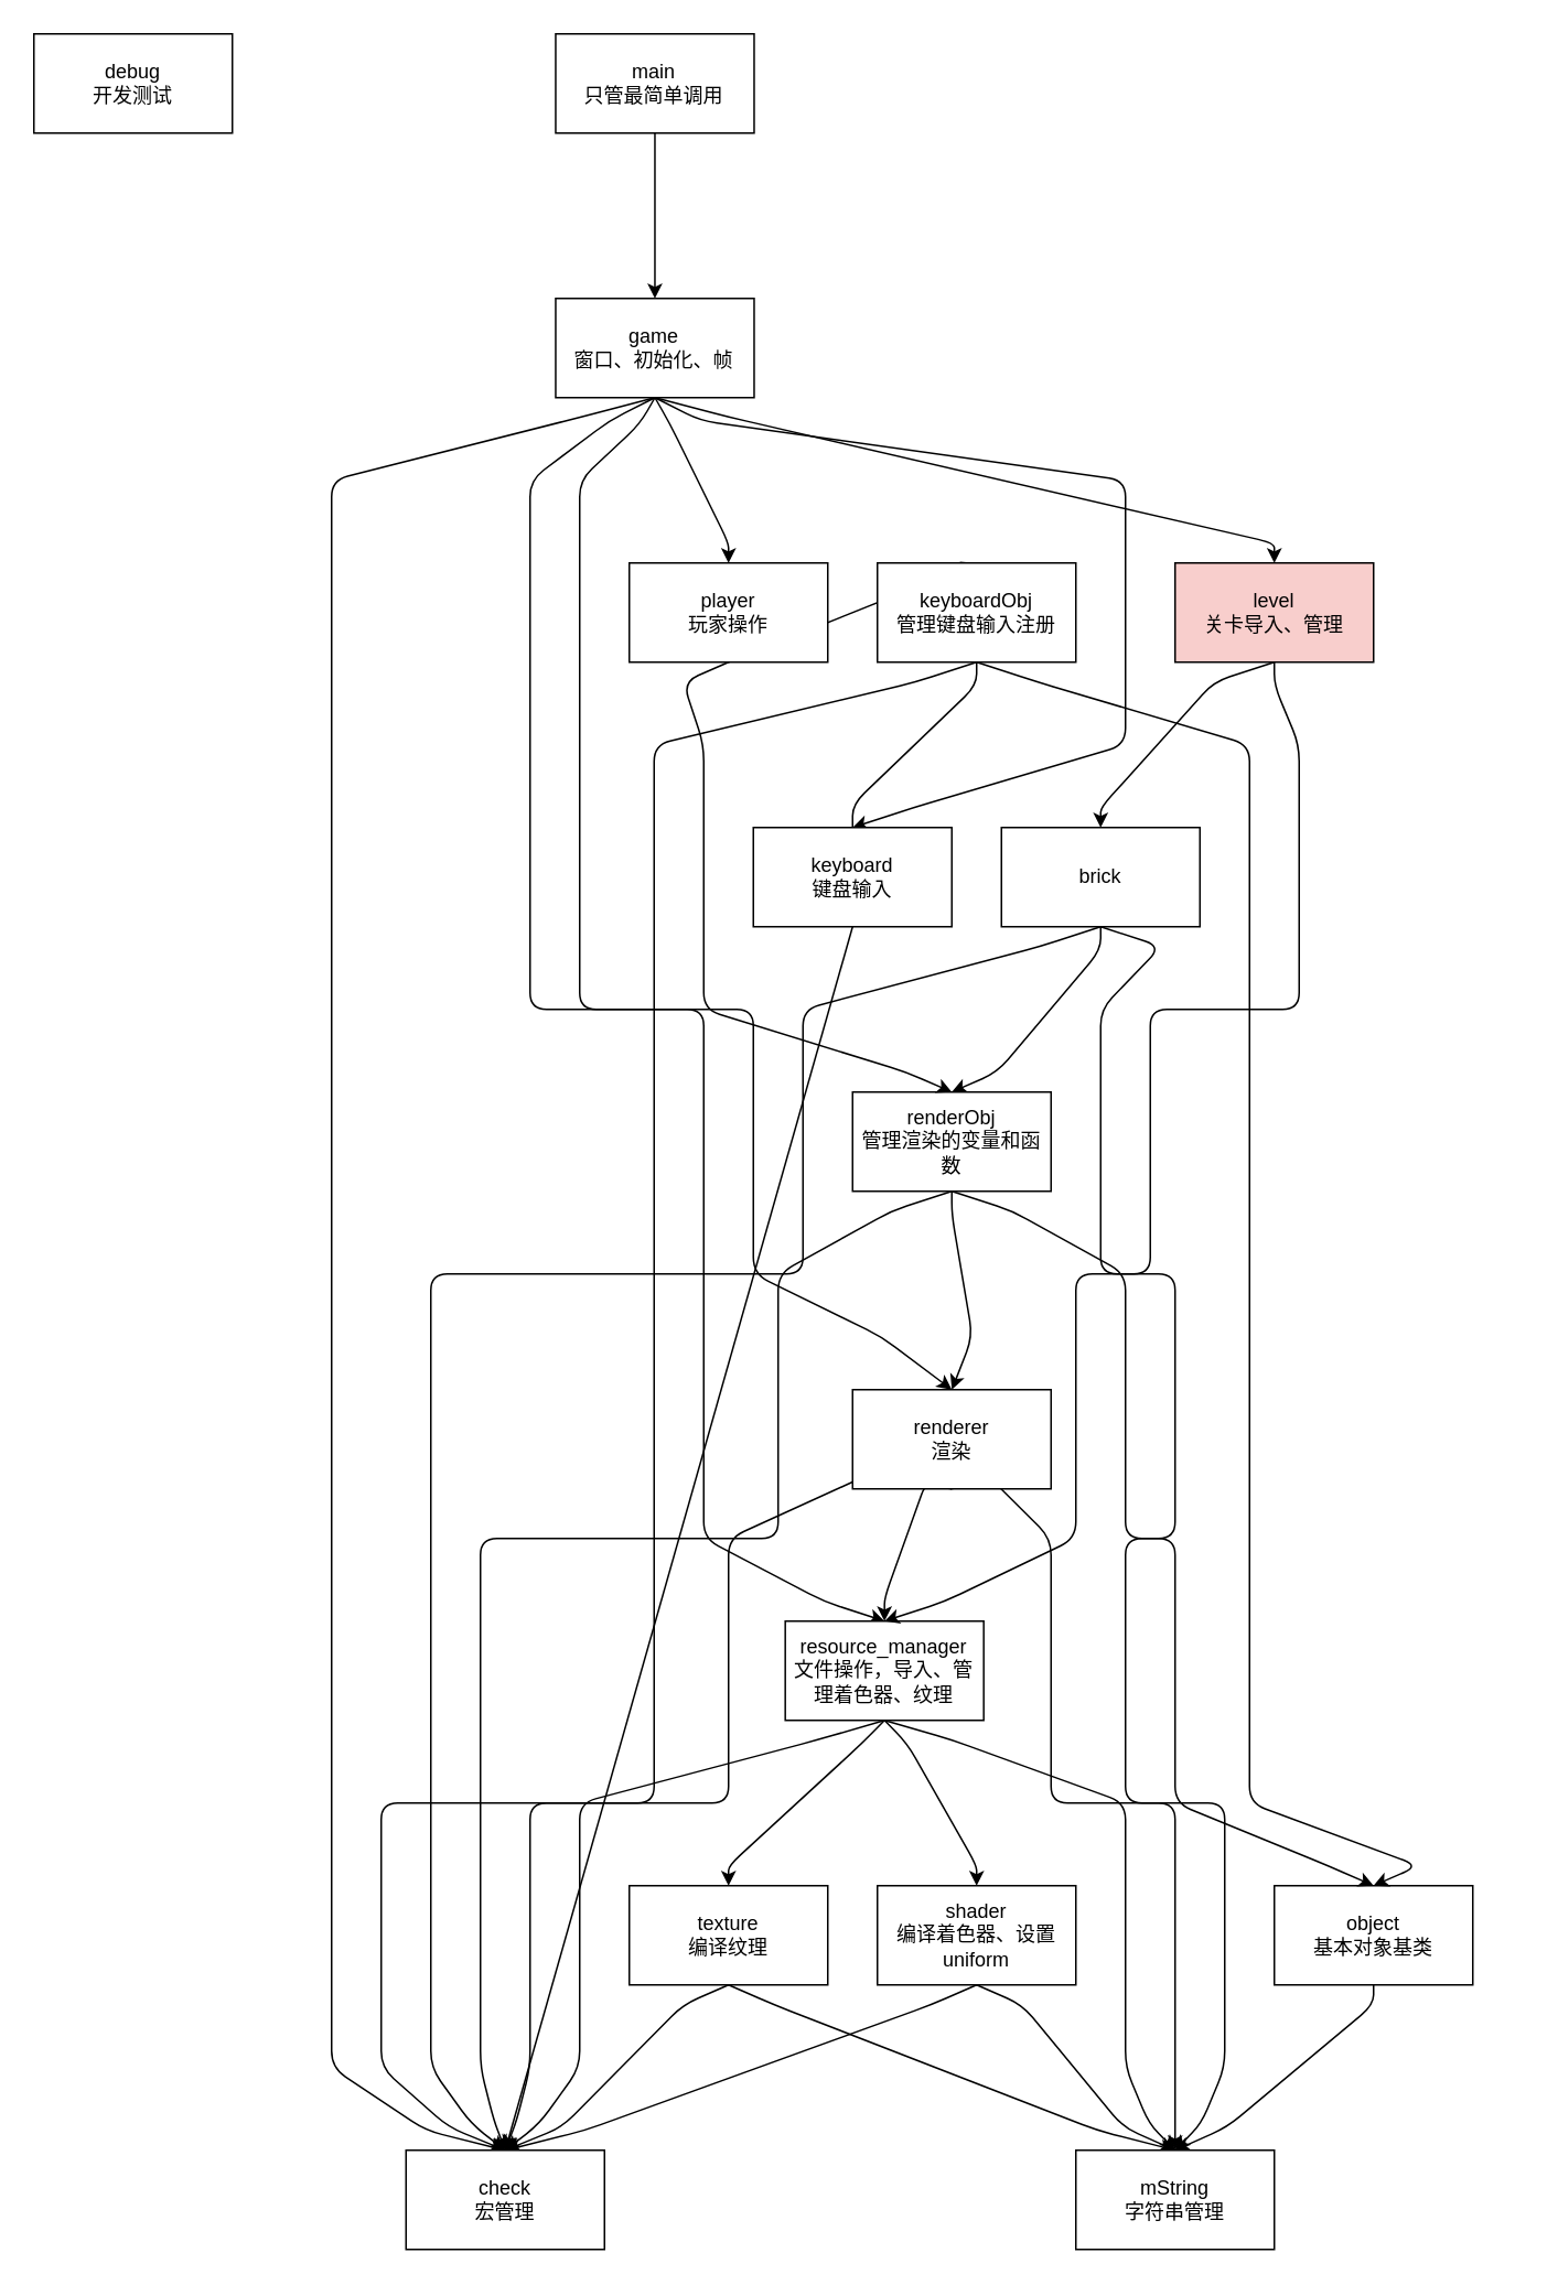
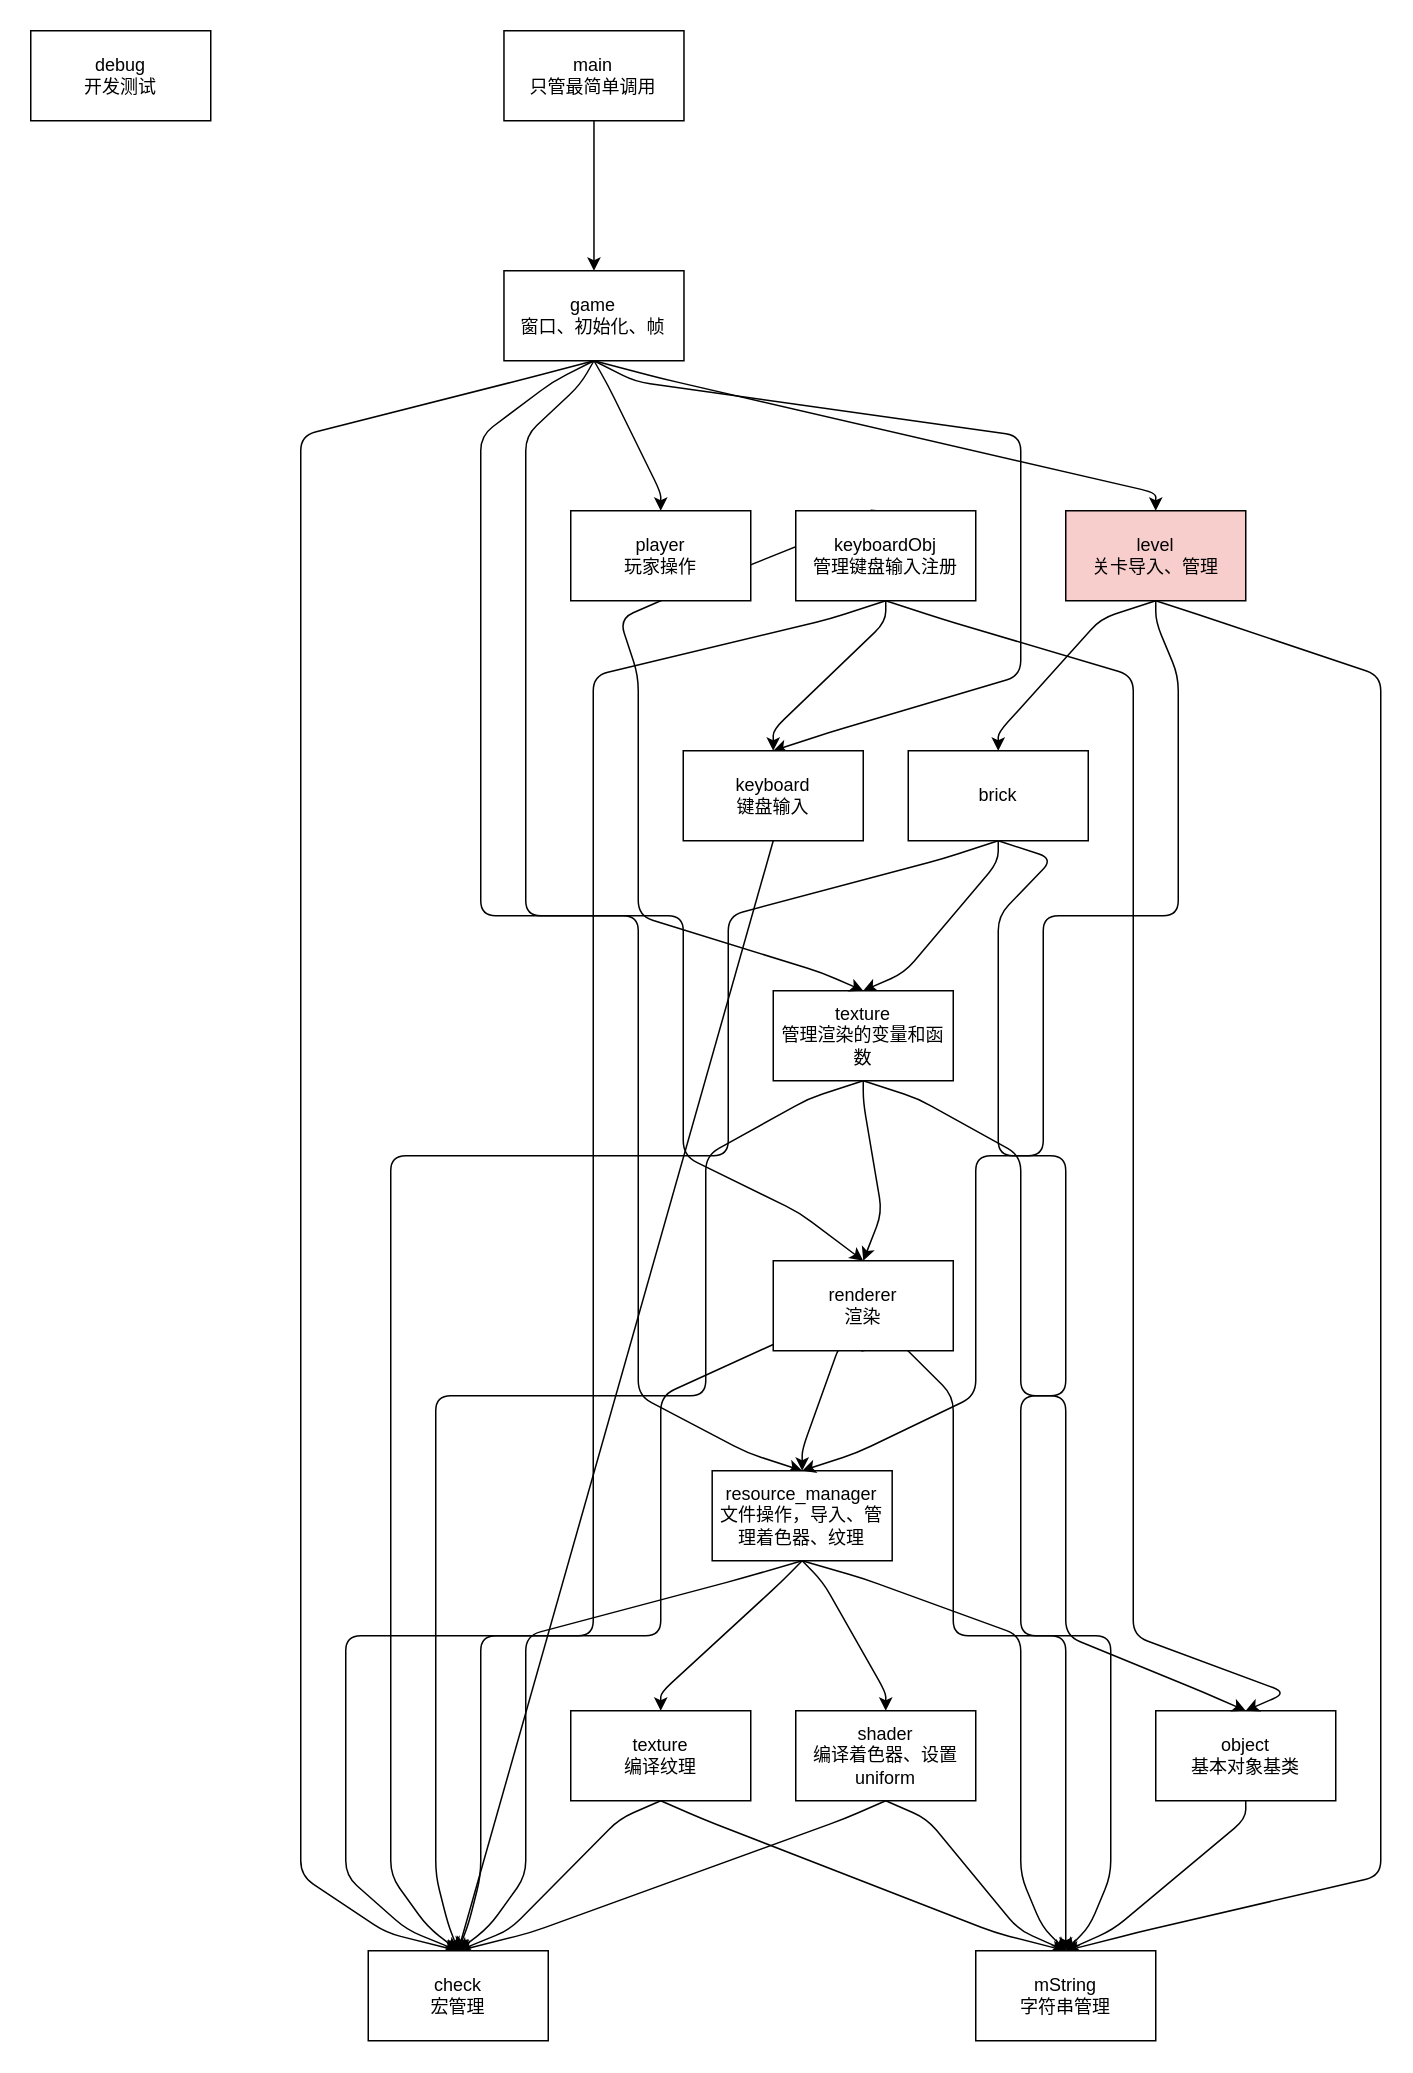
- <mxCell id="49" style="edgeStyle=none;html=1;exitX=0.5;exitY=1;exitDx=0;exitDy=0;entryX=0.5;entryY=0;entryDx=0;entryDy=0;noEdgeStyle=1;orthogonal=1;endArrow=none;" edge="1" parent="1" source="51" target="13"><mxGeometry relative="1" as="geometry"><Array as="points"><mxPoint x="590" y="414" /><mxPoint x="515" y="486" /></Array></mxGeometry></mxCell>
+ <mxCell id="49" style="edgeStyle=none;html=1;exitX=0.5;exitY=1;exitDx=0;exitDy=0;entryX=0.5;entryY=0;entryDx=0;entryDy=0;noEdgeStyle=1;orthogonal=1;" edge="1" parent="1" source="51" target="13"><mxGeometry relative="1" as="geometry"><Array as="points"><mxPoint x="590" y="414" /><mxPoint x="515" y="486" /></Array></mxGeometry></mxCell>
- <mxCell id="44" value="renderObj&lt;br&gt;管理渲染的变量和函数" style="rounded=0;whiteSpace=wrap;html=1;" vertex="1" parent="1"><mxGeometry x="515" y="660" width="120" height="60" as="geometry" /></mxCell>
+ <mxCell id="44" value="texture&lt;br&gt;管理渲染的变量和函数" style="rounded=0;whiteSpace=wrap;html=1;" vertex="1" parent="1"><mxGeometry x="515" y="660" width="120" height="60" as="geometry" /></mxCell>
+ <mxCell id="37" style="edgeStyle=none;html=1;exitX=0.5;exitY=1;exitDx=0;exitDy=0;entryX=0.5;entryY=0;entryDx=0;entryDy=0;noEdgeStyle=1;orthogonal=1;" parent="1" source="38" target="39" edge="1"><mxGeometry relative="1" as="geometry"><Array as="points"><mxPoint x="806.667" y="412" /><mxPoint x="920" y="450" /><mxPoint x="920" y="610" /><mxPoint x="920" y="610" /><mxPoint x="920" y="770" /><mxPoint x="920" y="770" /><mxPoint x="920" y="930" /><mxPoint x="920" y="930" /><mxPoint x="920" y="1090" /><mxPoint x="920" y="1090" /><mxPoint x="920" y="1250" /><mxPoint x="757.143" y="1288" /></Array></mxGeometry></mxCell>
